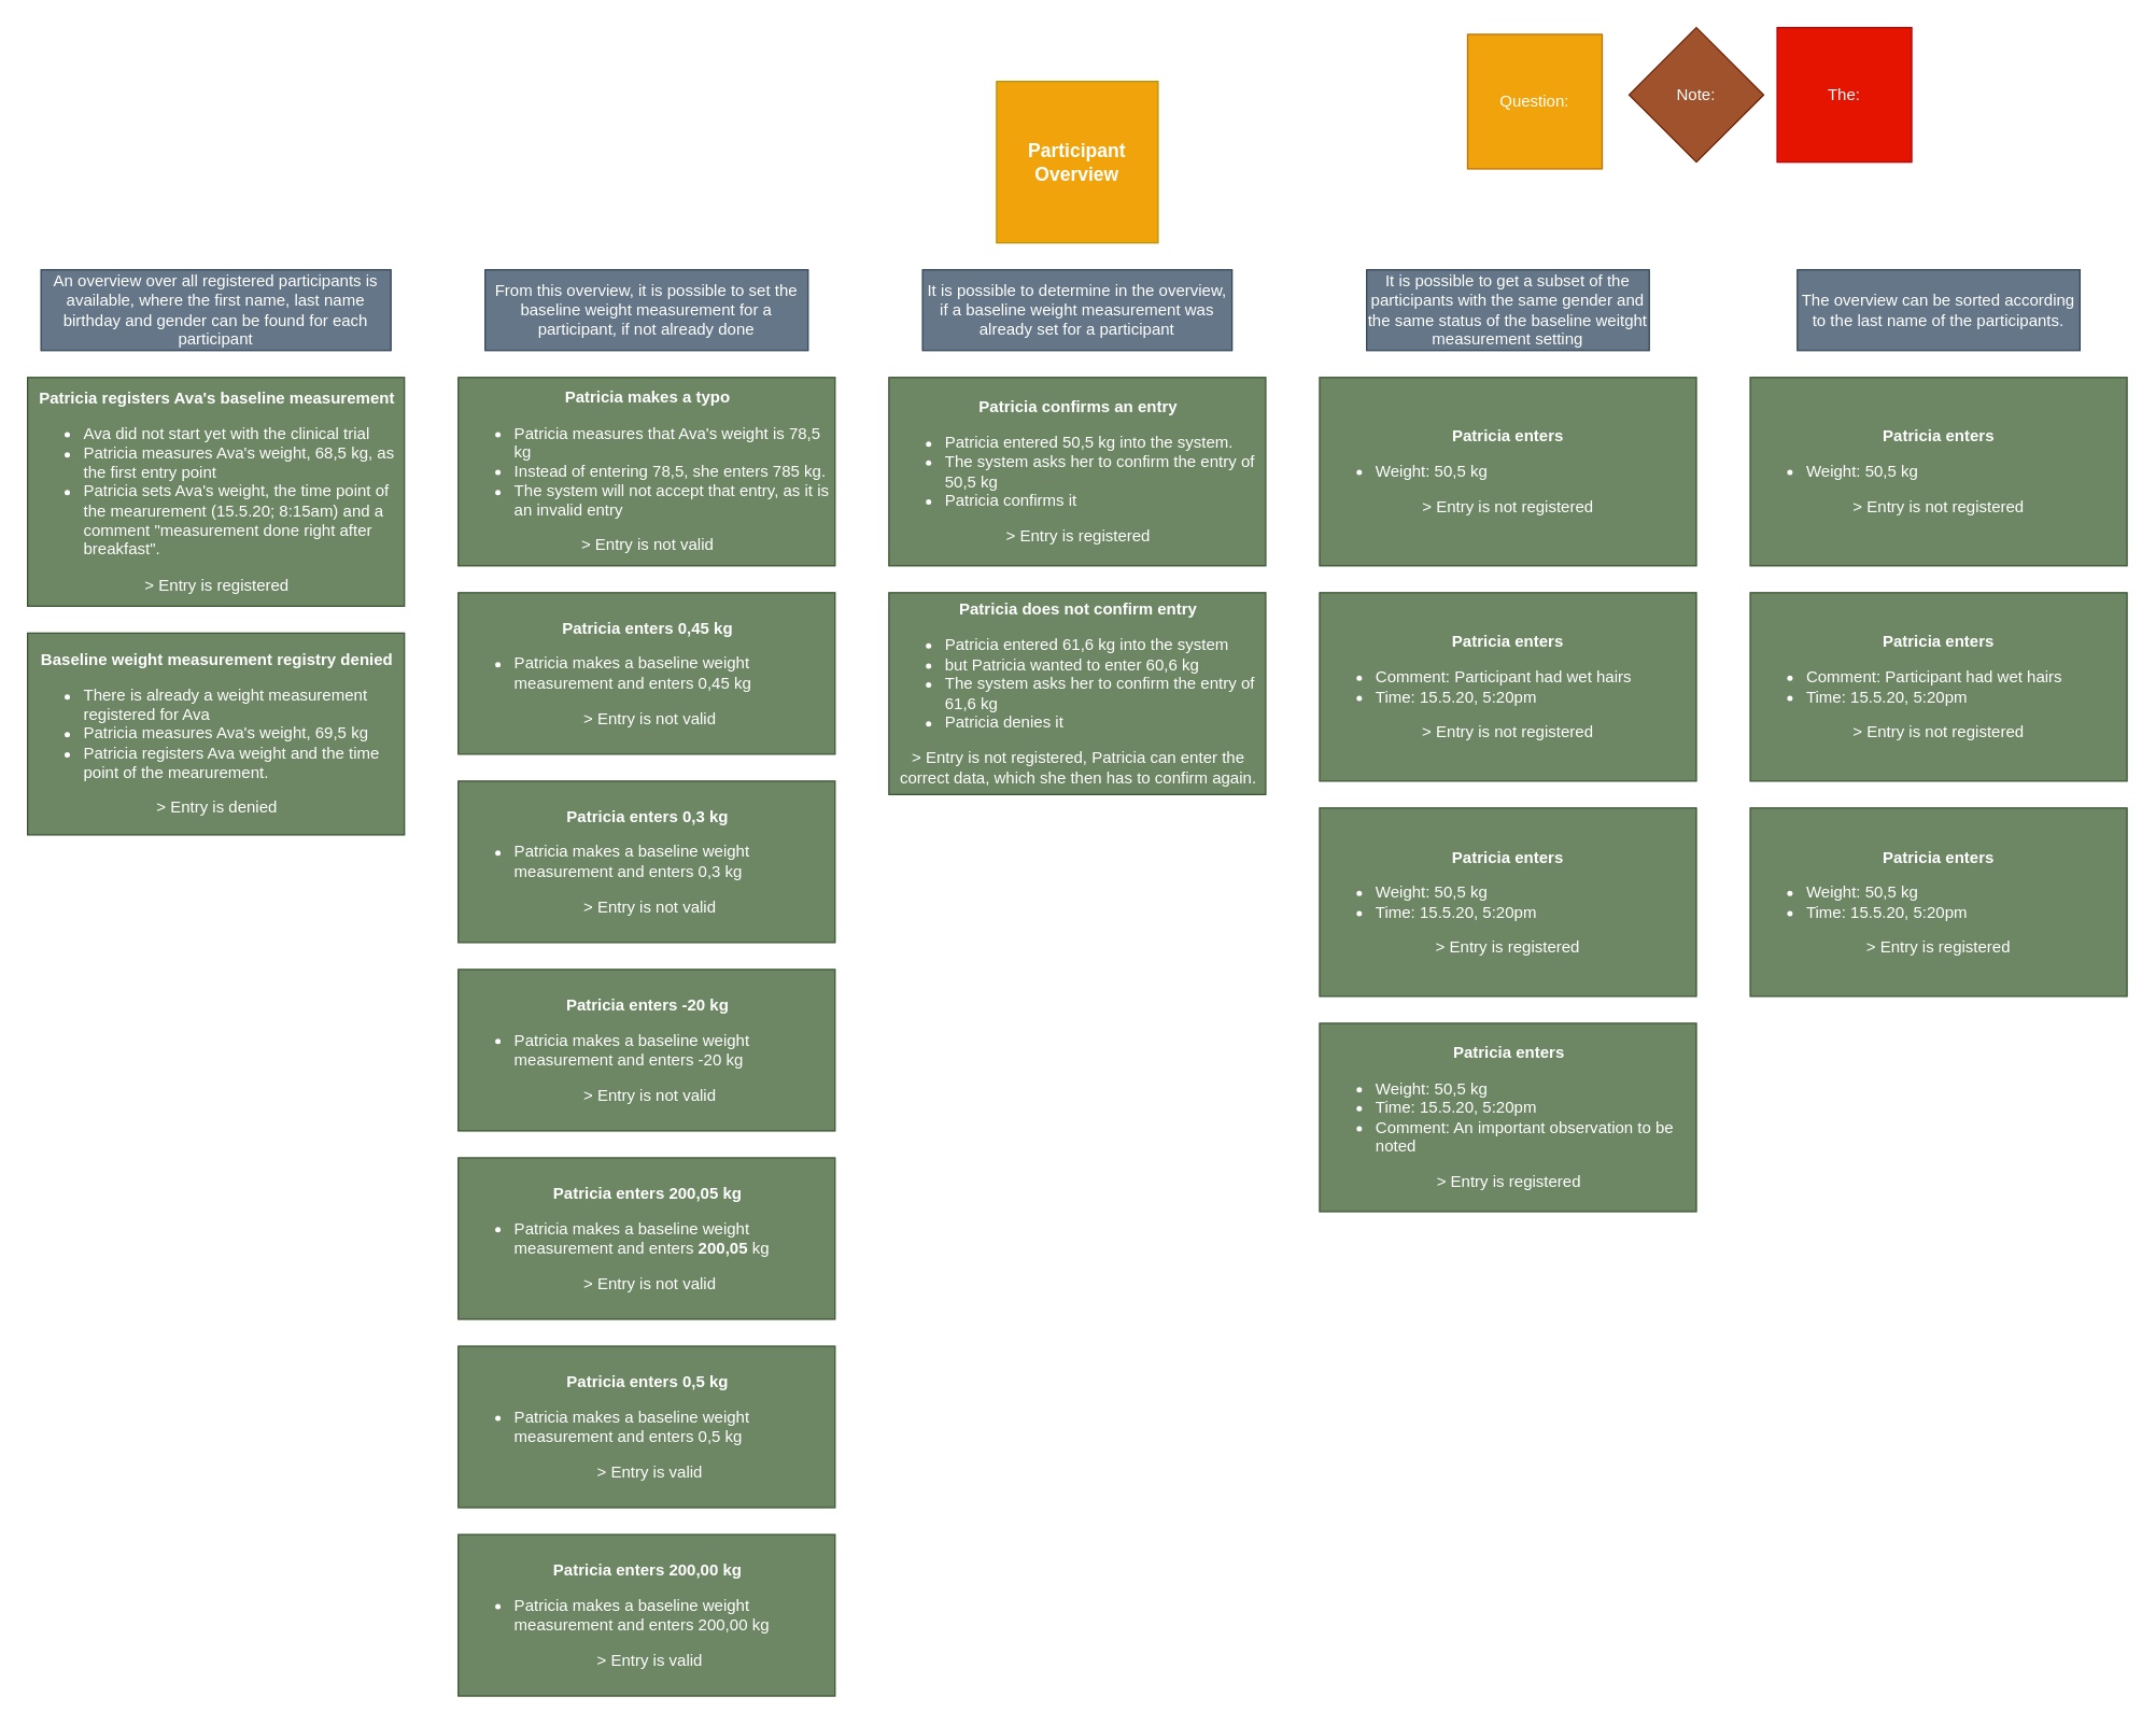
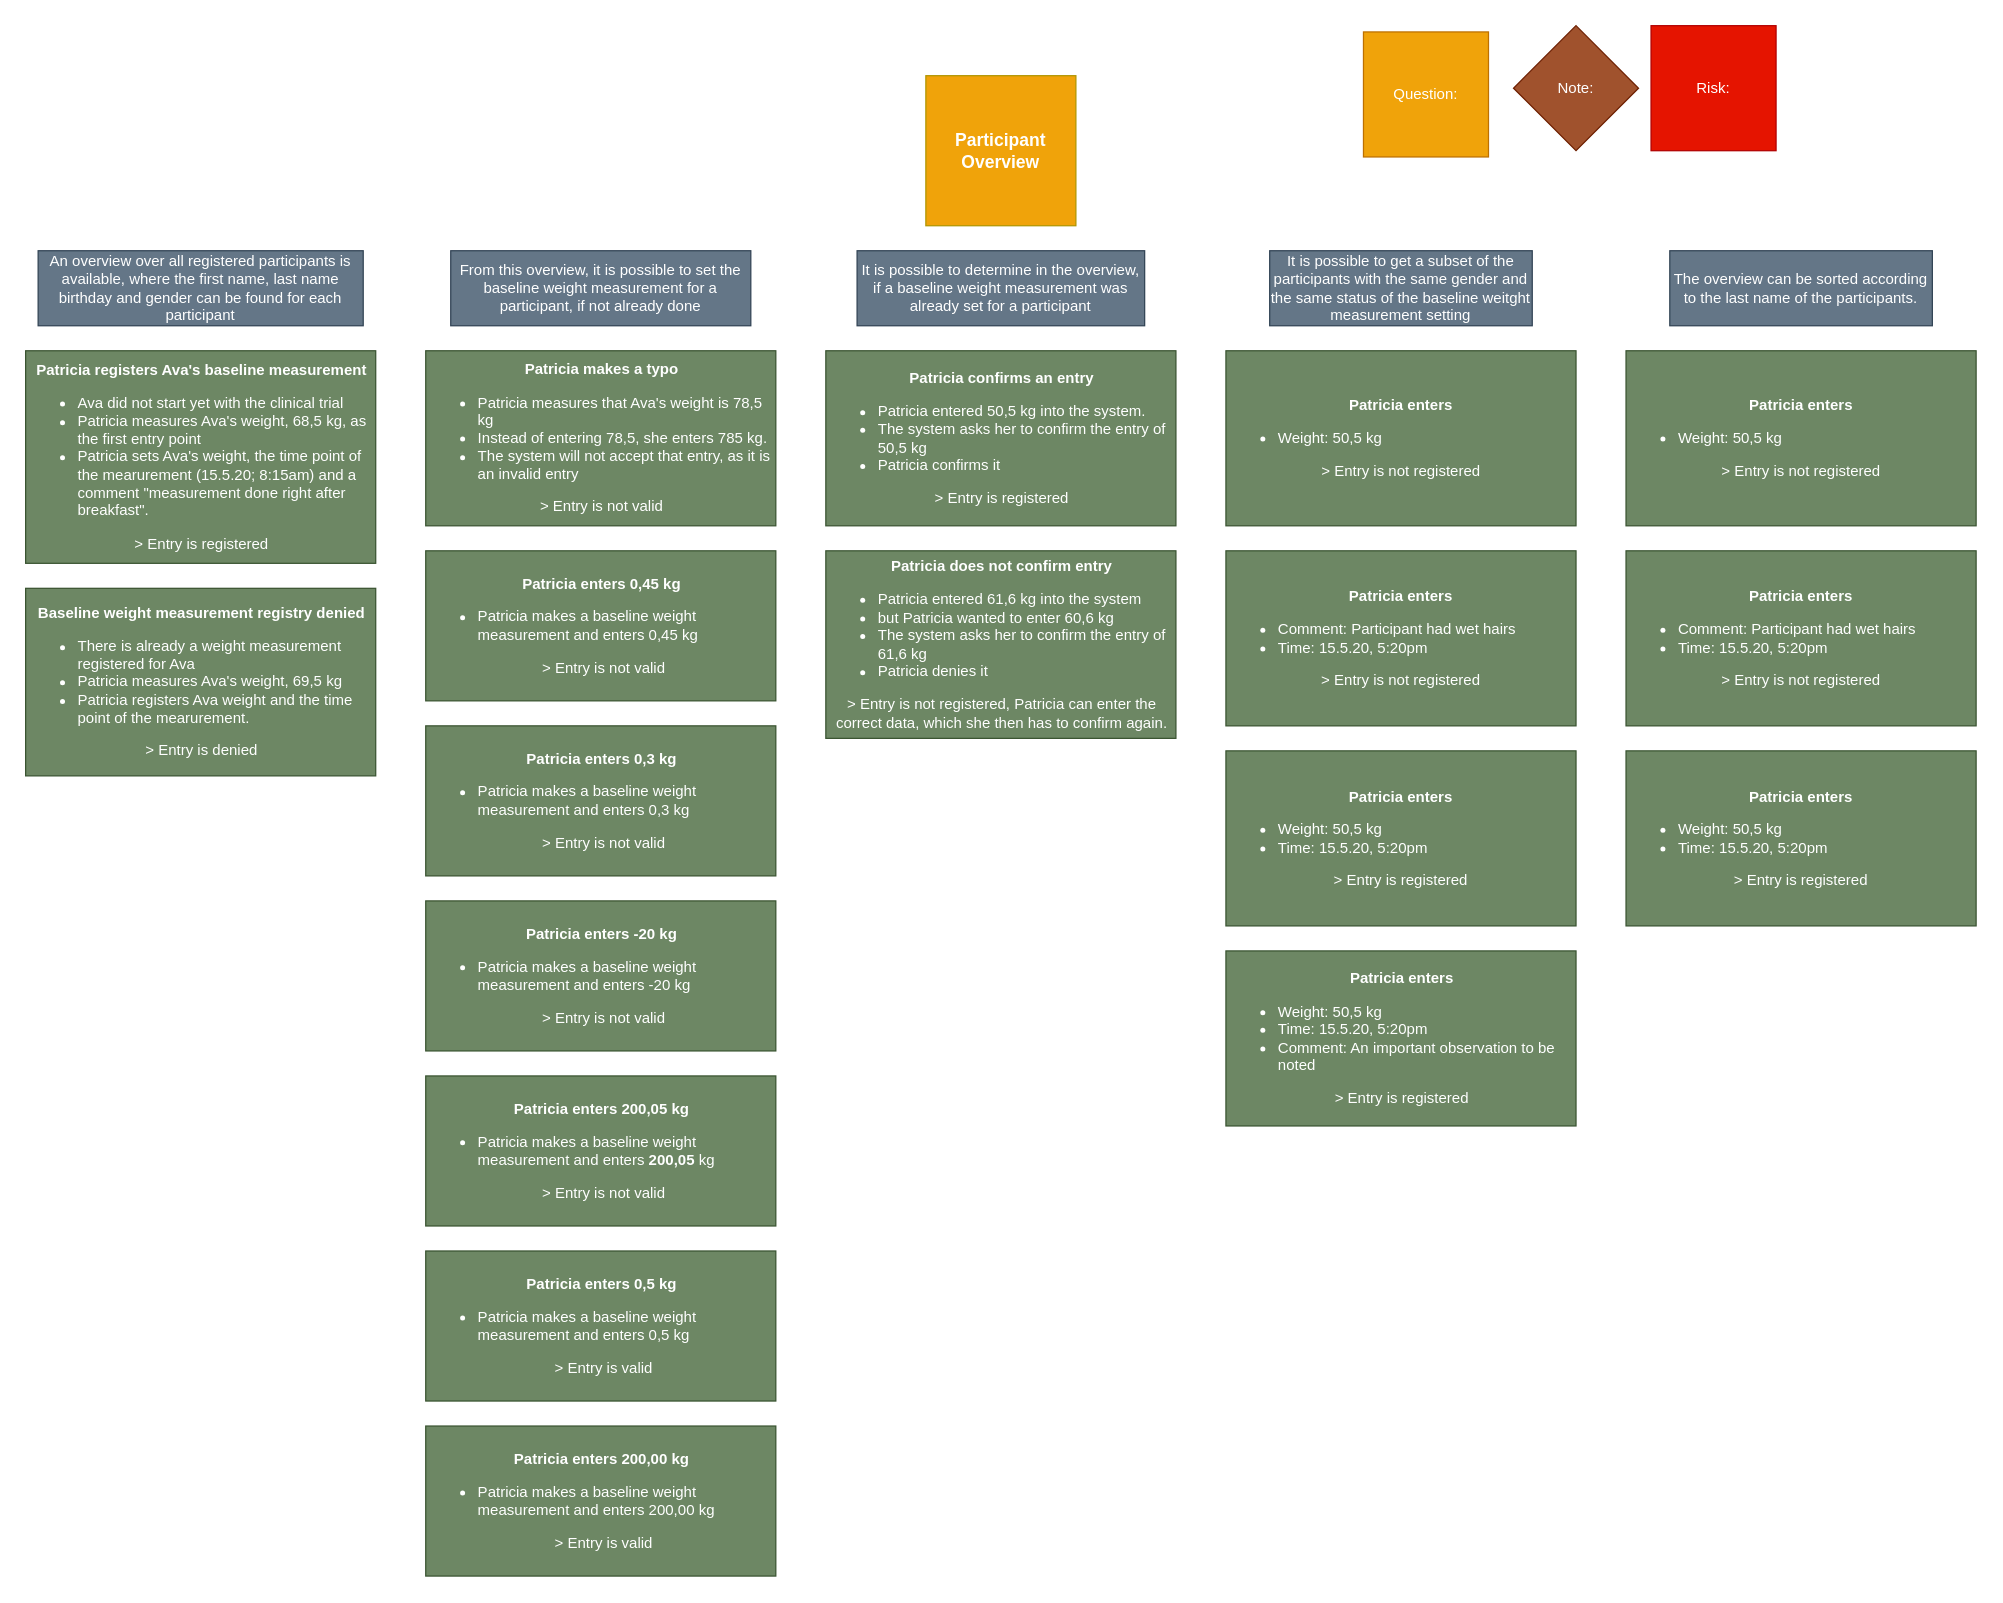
- <mxCell id="9" value="The:" style="whiteSpace=wrap;html=1;aspect=fixed;fillColor=#e51400;strokeColor=#B20000;fontColor=#ffffff;" parent="1" vertex="1"><mxGeometry x="1320" y="20" width="100" height="100" as="geometry" /></mxCell>
+ <mxCell id="9" value="Risk:" style="whiteSpace=wrap;html=1;aspect=fixed;fillColor=#e51400;strokeColor=#B20000;fontColor=#ffffff;" parent="1" vertex="1"><mxGeometry x="1320" y="20" width="100" height="100" as="geometry" /></mxCell>
